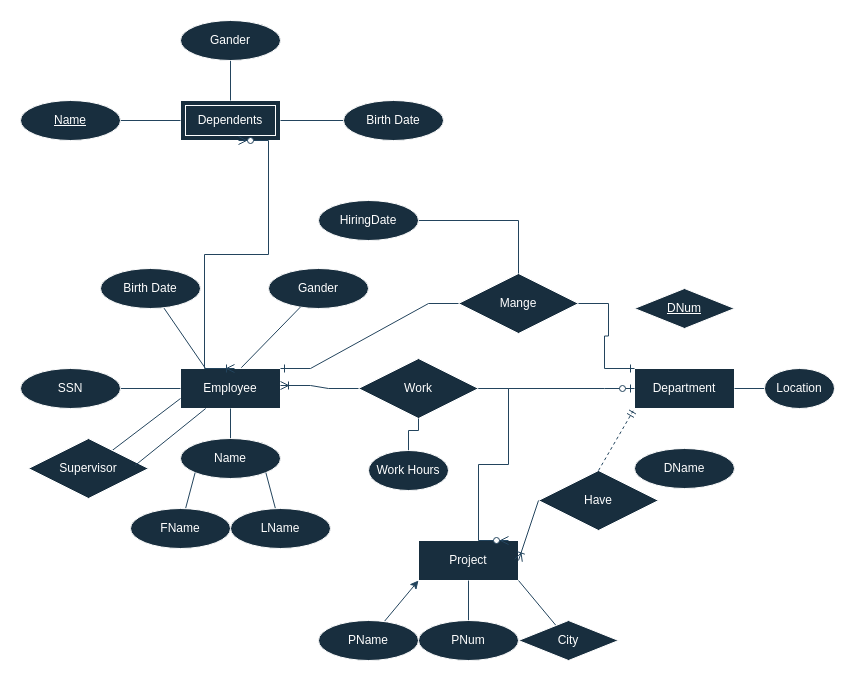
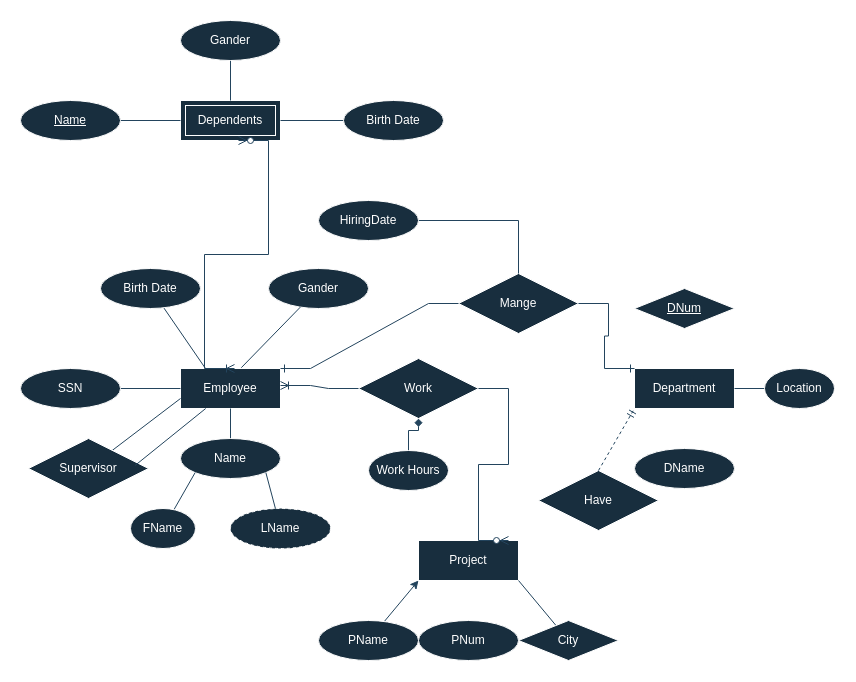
- <mxCell id="49" value="" style="edgeStyle=entityRelationEdgeStyle;fontSize=12;html=1;endArrow=ERzeroToOne;endFill=1;rounded=0;exitX=1;exitY=0.5;exitDx=0;exitDy=0;entryX=0;entryY=0.5;entryDx=0;entryDy=0;labelBackgroundColor=none;strokeColor=#23445D;fontColor=default;" parent="1" source="27" target="15" edge="1"><mxGeometry width="100" height="100" relative="1" as="geometry"><mxPoint x="428" y="453" as="sourcePoint" /><mxPoint x="628" y="383" as="targetPoint" /></mxGeometry></mxCell>
- <mxCell id="45" style="edgeStyle=orthogonalEdgeStyle;rounded=0;orthogonalLoop=1;jettySize=auto;html=1;endArrow=none;startFill=0;labelBackgroundColor=none;strokeColor=#23445D;fontColor=default;" parent="1" source="46" target="27" edge="1"><mxGeometry relative="1" as="geometry" /></mxCell>
+ <mxCell id="45" style="edgeStyle=orthogonalEdgeStyle;rounded=0;orthogonalLoop=1;jettySize=auto;html=1;endArrow=diamond;startFill=0;labelBackgroundColor=none;strokeColor=#23445D;fontColor=default;" parent="1" source="46" target="27" edge="1"><mxGeometry relative="1" as="geometry" /></mxCell>
- <mxCell id="14" value="FName" style="ellipse;whiteSpace=wrap;html=1;align=center;labelBackgroundColor=none;fillColor=#182E3E;strokeColor=#FFFFFF;fontColor=#FFFFFF;" parent="1" vertex="1"><mxGeometry x="130" y="508" width="100" height="40" as="geometry" /></mxCell>
+ <mxCell id="14" value="FName" style="ellipse;whiteSpace=wrap;html=1;align=center;labelBackgroundColor=none;fillColor=#182E3E;strokeColor=#FFFFFF;fontColor=#FFFFFF;" parent="1" vertex="1"><mxGeometry x="130" y="508" width="65" height="40" as="geometry" /></mxCell>
- <mxCell id="12" value="LName" style="ellipse;whiteSpace=wrap;html=1;align=center;labelBackgroundColor=none;fillColor=#182E3E;strokeColor=#FFFFFF;fontColor=#FFFFFF;" parent="1" vertex="1"><mxGeometry x="230" y="508" width="100" height="40" as="geometry" /></mxCell>
+ <mxCell id="12" value="LName" style="ellipse;whiteSpace=wrap;html=1;align=center;labelBackgroundColor=none;fillColor=#182E3E;strokeColor=#FFFFFF;fontColor=#FFFFFF;dashed=1;" parent="1" vertex="1"><mxGeometry x="230" y="508" width="100" height="40" as="geometry" /></mxCell>
- <mxCell id="50" value="" style="fontSize=12;html=1;endArrow=ERoneToMany;rounded=0;entryX=1;entryY=0.5;entryDx=0;entryDy=0;exitX=0;exitY=0.5;exitDx=0;exitDy=0;labelBackgroundColor=none;strokeColor=#23445D;fontColor=default;" parent="1" source="41" target="20" edge="1"><mxGeometry width="100" height="100" relative="1" as="geometry"><mxPoint x="298" y="613" as="sourcePoint" /><mxPoint x="398" y="513" as="targetPoint" /></mxGeometry></mxCell>
- <mxCell id="23" value="" style="rounded=0;orthogonalLoop=1;jettySize=auto;html=1;endArrow=none;startFill=0;labelBackgroundColor=none;strokeColor=#23445D;fontColor=default;" parent="1" source="24" target="20" edge="1"><mxGeometry relative="1" as="geometry" /></mxCell>
